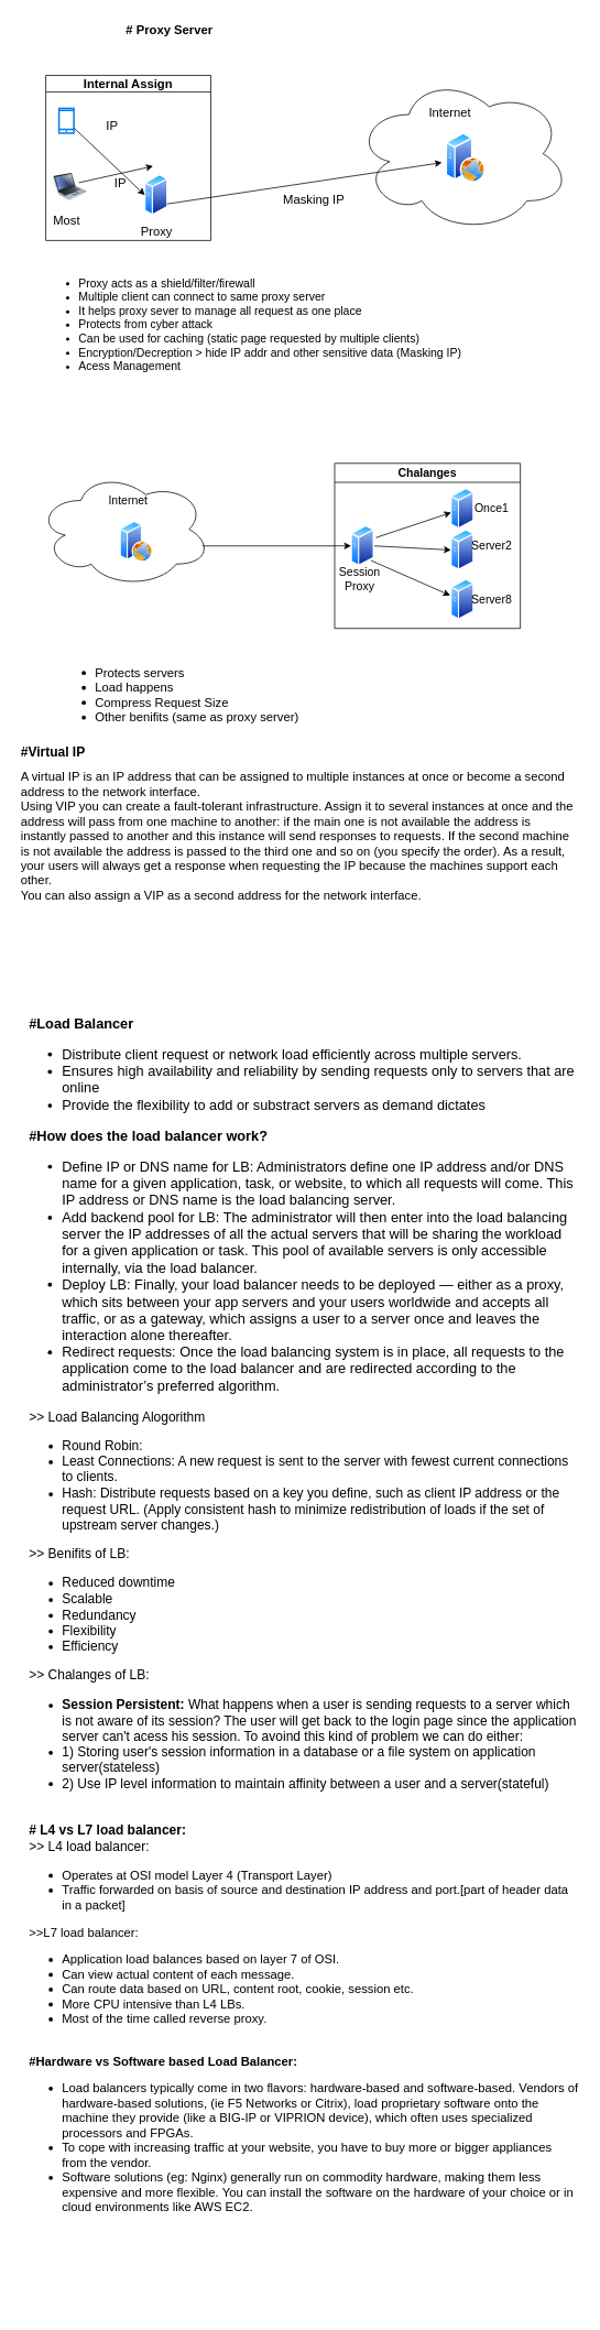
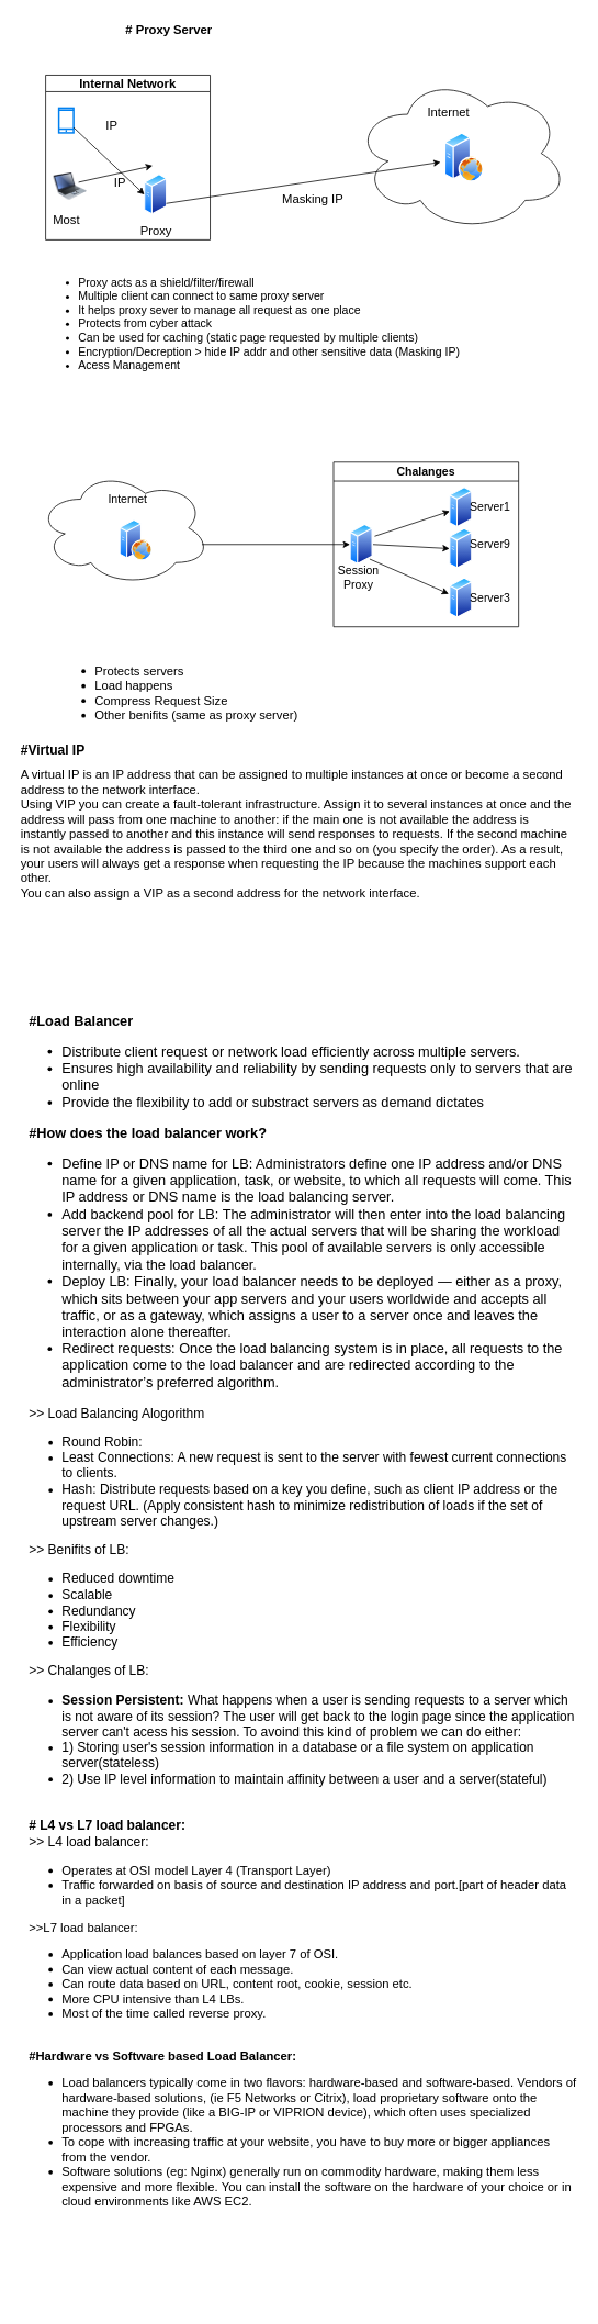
- <mxCell id="3" value="Internal Assign" style="swimlane;whiteSpace=wrap;html=1;fontSize=15;startSize=20;" parent="1" vertex="1"><mxGeometry x="55" y="90" width="200" height="200" as="geometry" /></mxCell>
+ <mxCell id="3" value="Internal Network" style="swimlane;whiteSpace=wrap;html=1;fontSize=15;startSize=20;" parent="1" vertex="1"><mxGeometry x="55" y="90" width="200" height="200" as="geometry" /></mxCell>
- <mxCell id="28" value="Once1" style="text;html=1;align=center;verticalAlign=middle;resizable=0;points=[];autosize=1;strokeColor=none;fillColor=none;fontSize=14;" parent="22" vertex="1"><mxGeometry x="155" y="40" width="70" height="30" as="geometry" /></mxCell>
+ <mxCell id="28" value="Server1" style="text;html=1;align=center;verticalAlign=middle;resizable=0;points=[];autosize=1;strokeColor=none;fillColor=none;fontSize=14;" parent="22" vertex="1"><mxGeometry x="155" y="40" width="70" height="30" as="geometry" /></mxCell>
- <mxCell id="30" value="Server2" style="text;html=1;align=center;verticalAlign=middle;resizable=0;points=[];autosize=1;strokeColor=none;fillColor=none;fontSize=14;" parent="22" vertex="1"><mxGeometry x="155" y="85" width="70" height="30" as="geometry" /></mxCell>
+ <mxCell id="30" value="Server9" style="text;html=1;align=center;verticalAlign=middle;resizable=0;points=[];autosize=1;strokeColor=none;fillColor=none;fontSize=14;" parent="22" vertex="1"><mxGeometry x="155" y="85" width="70" height="30" as="geometry" /></mxCell>
- <mxCell id="29" value="Server8" style="text;html=1;align=center;verticalAlign=middle;resizable=0;points=[];autosize=1;strokeColor=none;fillColor=none;fontSize=14;" parent="22" vertex="1"><mxGeometry x="155" y="150" width="70" height="30" as="geometry" /></mxCell>
+ <mxCell id="29" value="Server3" style="text;html=1;align=center;verticalAlign=middle;resizable=0;points=[];autosize=1;strokeColor=none;fillColor=none;fontSize=14;" parent="22" vertex="1"><mxGeometry x="155" y="150" width="70" height="30" as="geometry" /></mxCell>
